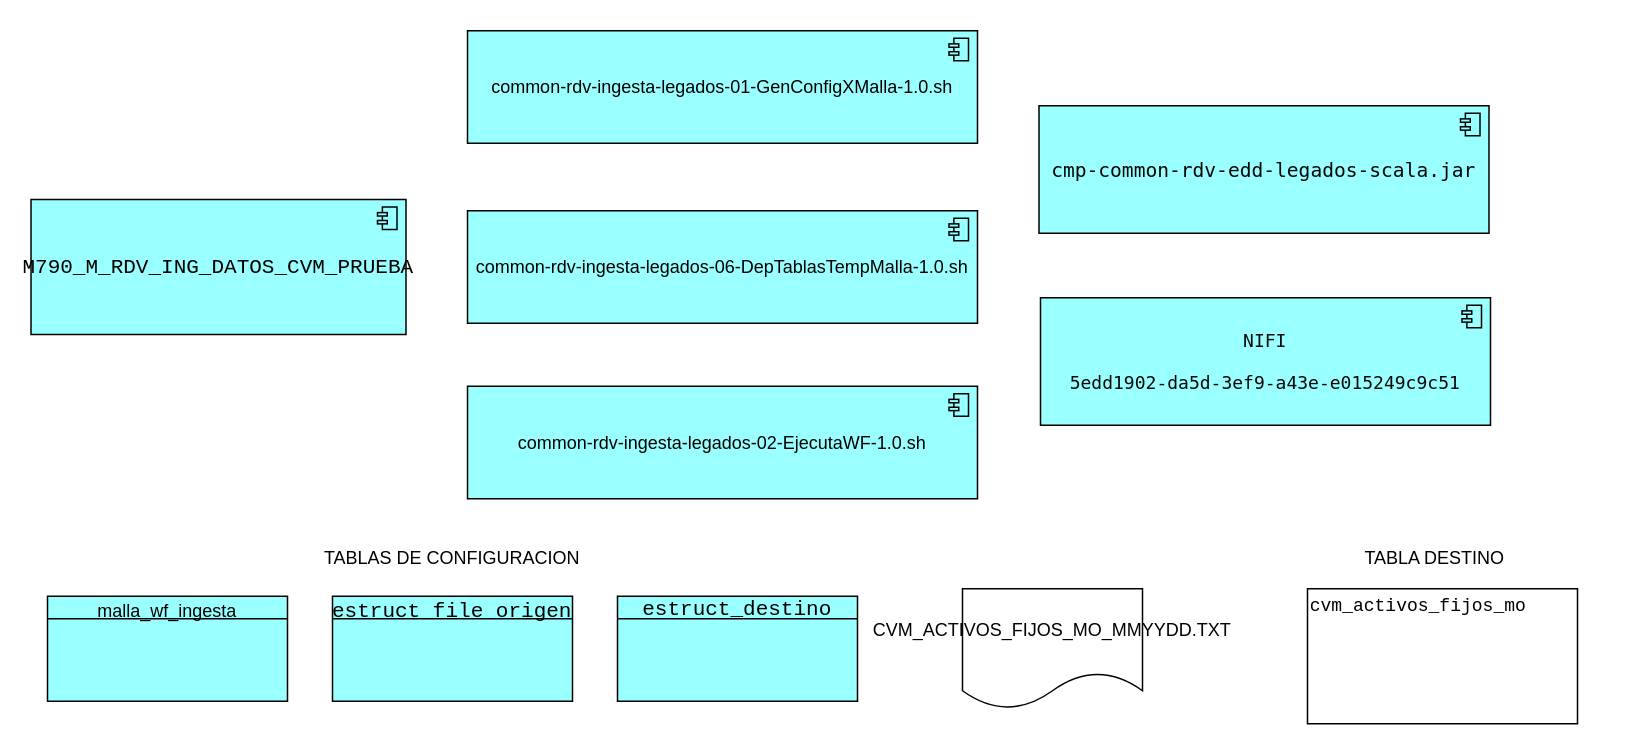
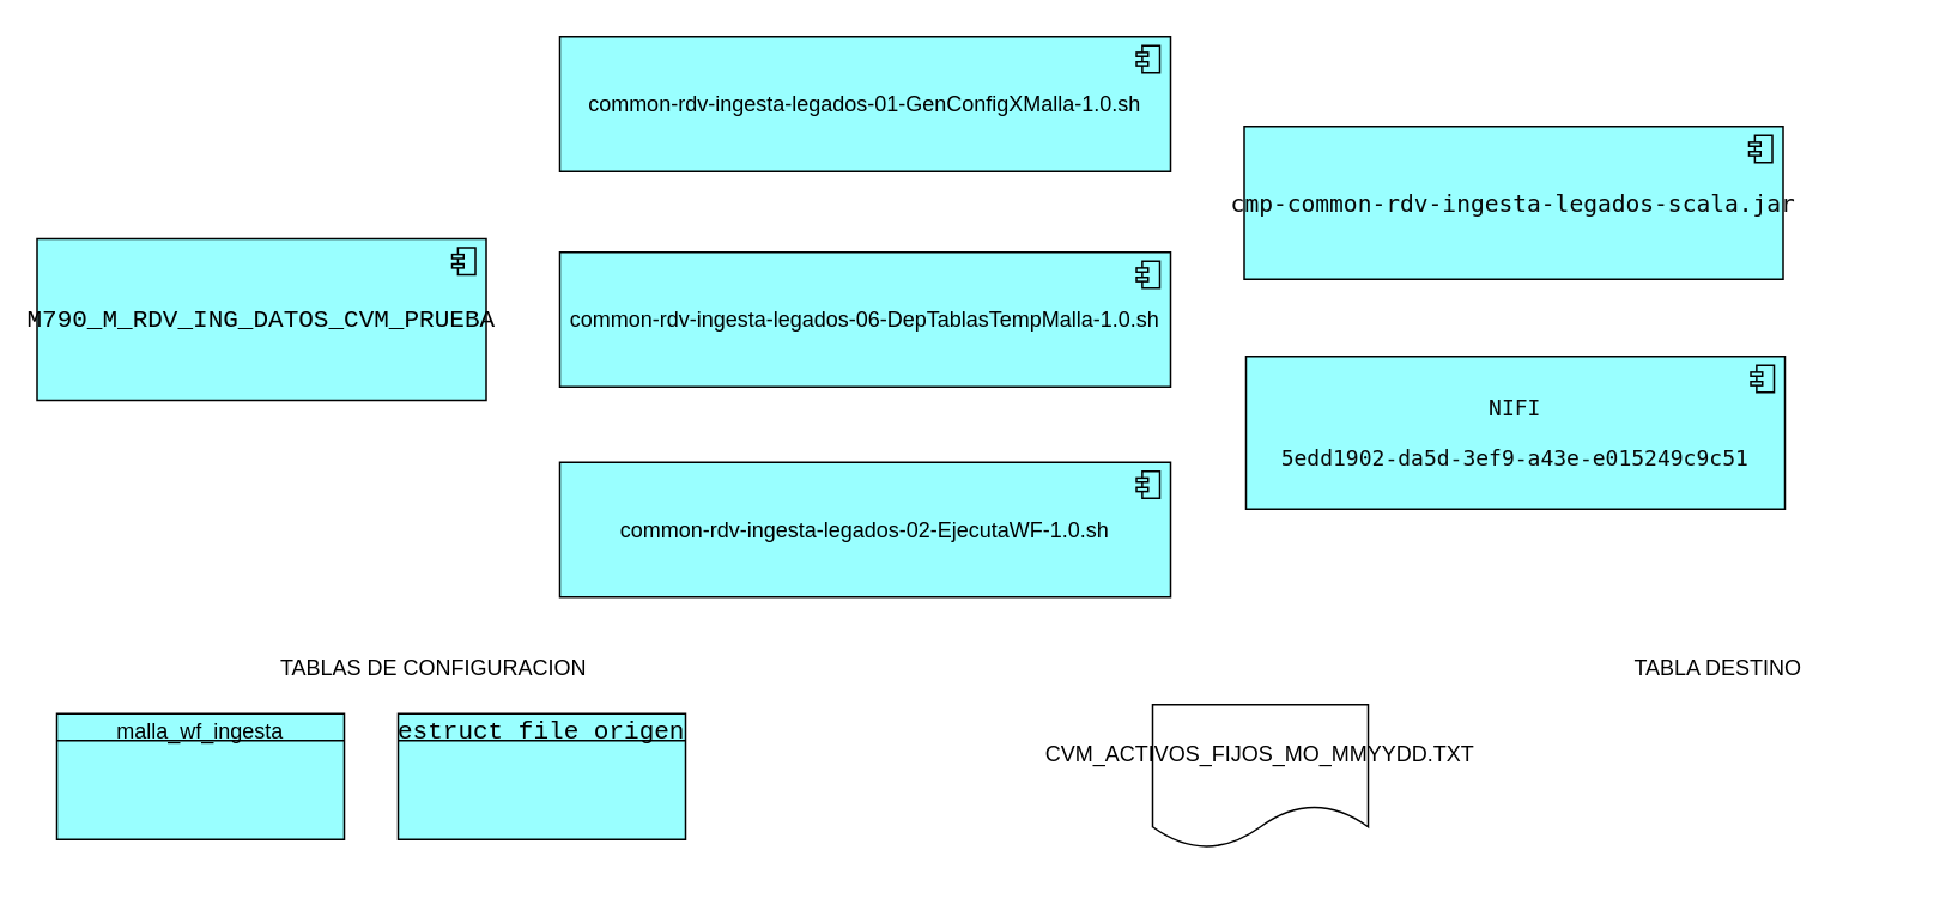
- <mxCell id="2" value="&lt;div style=&quot;color: rgb(8, 8, 8); font-family: &amp;quot;JetBrains Mono&amp;quot;, monospace; font-size: 9.8pt;&quot;&gt;&lt;pre style=&quot;&quot;&gt;cmp-common-rdv-edd-legados-scala.jar&lt;/pre&gt;&lt;/div&gt;" style="html=1;outlineConnect=0;whiteSpace=wrap;fillColor=#99ffff;shape=mxgraph.archimate.application;appType=comp" vertex="1" parent="1"><mxGeometry x="692" y="70" width="300" height="85" as="geometry" /></mxCell>
+ <mxCell id="2" value="&lt;div style=&quot;color: rgb(8, 8, 8); font-family: &amp;quot;JetBrains Mono&amp;quot;, monospace; font-size: 9.8pt;&quot;&gt;&lt;pre style=&quot;&quot;&gt;cmp-common-rdv-ingesta-legados-scala.jar&lt;/pre&gt;&lt;/div&gt;" style="html=1;outlineConnect=0;whiteSpace=wrap;fillColor=#99ffff;shape=mxgraph.archimate.application;appType=comp" vertex="1" parent="1"><mxGeometry x="692" y="70" width="300" height="85" as="geometry" /></mxCell>
- <mxCell id="11" value="TABLAS DE CONFIGURACION" style="text;html=1;strokeColor=none;fillColor=none;align=center;verticalAlign=middle;whiteSpace=wrap;rounded=0;" vertex="1" parent="1"><mxGeometry x="196" y="357" width="210" height="30" as="geometry" /></mxCell>
+ <mxCell id="11" value="TABLAS DE CONFIGURACION" style="text;html=1;strokeColor=none;fillColor=none;align=center;verticalAlign=middle;whiteSpace=wrap;rounded=0;" vertex="1" parent="1"><mxGeometry x="136" y="357" width="210" height="30" as="geometry" /></mxCell>
- <mxCell id="10" value="&lt;div style=&quot;font-family: Consolas, &amp;quot;Courier New&amp;quot;, monospace; font-size: 14px; line-height: 19px;&quot;&gt;estruct_destino&lt;/div&gt;" style="html=1;outlineConnect=0;whiteSpace=wrap;fillColor=#99ffff;shape=mxgraph.archimate.businessObject;overflow=fill" vertex="1" parent="1"><mxGeometry x="411" y="397" width="160" height="70" as="geometry" /></mxCell>
- <mxCell id="13" value="&lt;div style=&quot;box-sizing: border-box; width: 100%; background-image: initial; background-position: initial; background-size: initial; background-repeat: initial; background-attachment: initial; background-origin: initial; background-clip: initial; padding: 2px;&quot;&gt;&lt;div style=&quot;line-height: 19px;&quot;&gt;&lt;font face=&quot;Consolas, Courier New, monospace&quot;&gt;cvm_activos_fijos_mo&lt;/font&gt;&lt;br&gt;&lt;/div&gt;&lt;/div&gt;" style="verticalAlign=top;align=left;overflow=fill;html=1;whiteSpace=wrap;" vertex="1" parent="1"><mxGeometry x="871" y="392" width="180" height="90" as="geometry" /></mxCell>
